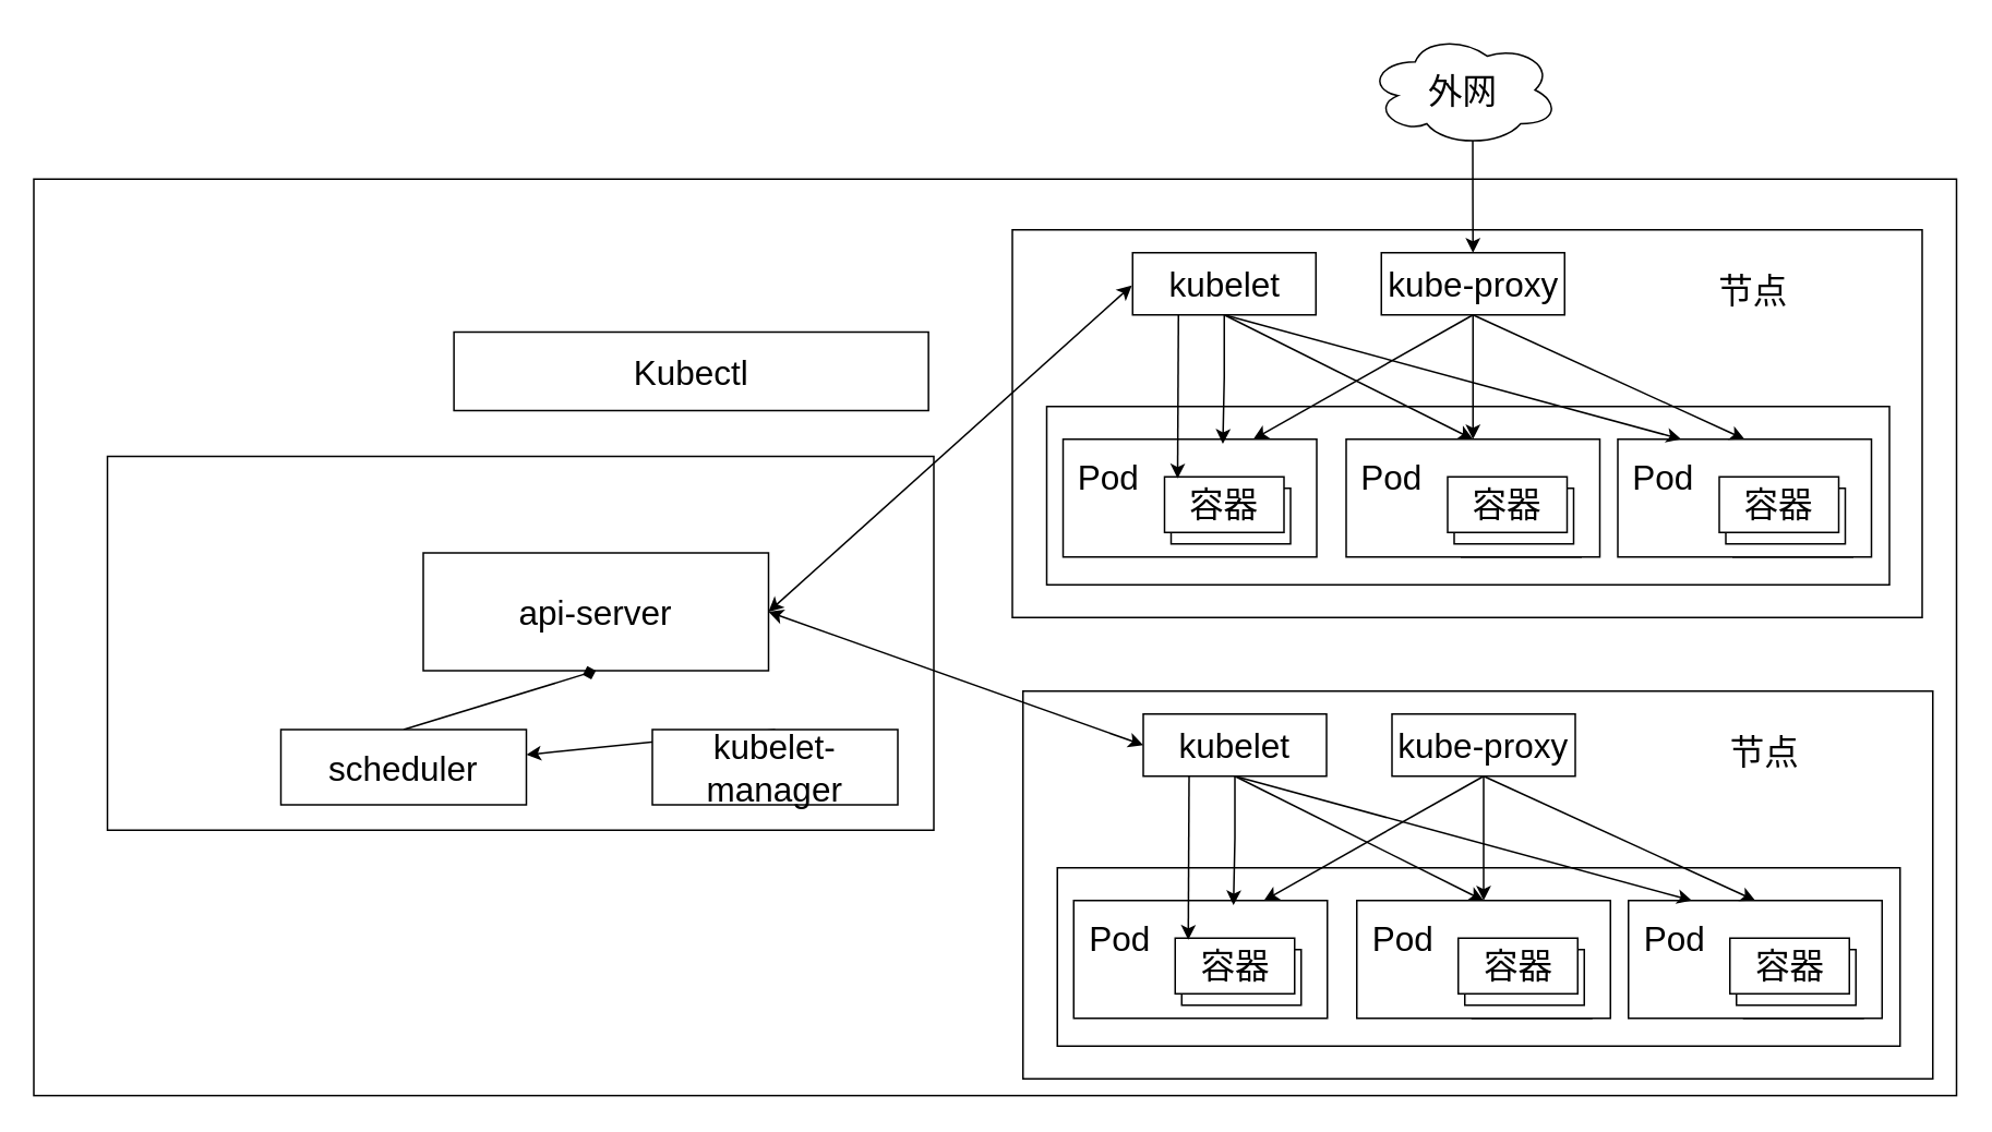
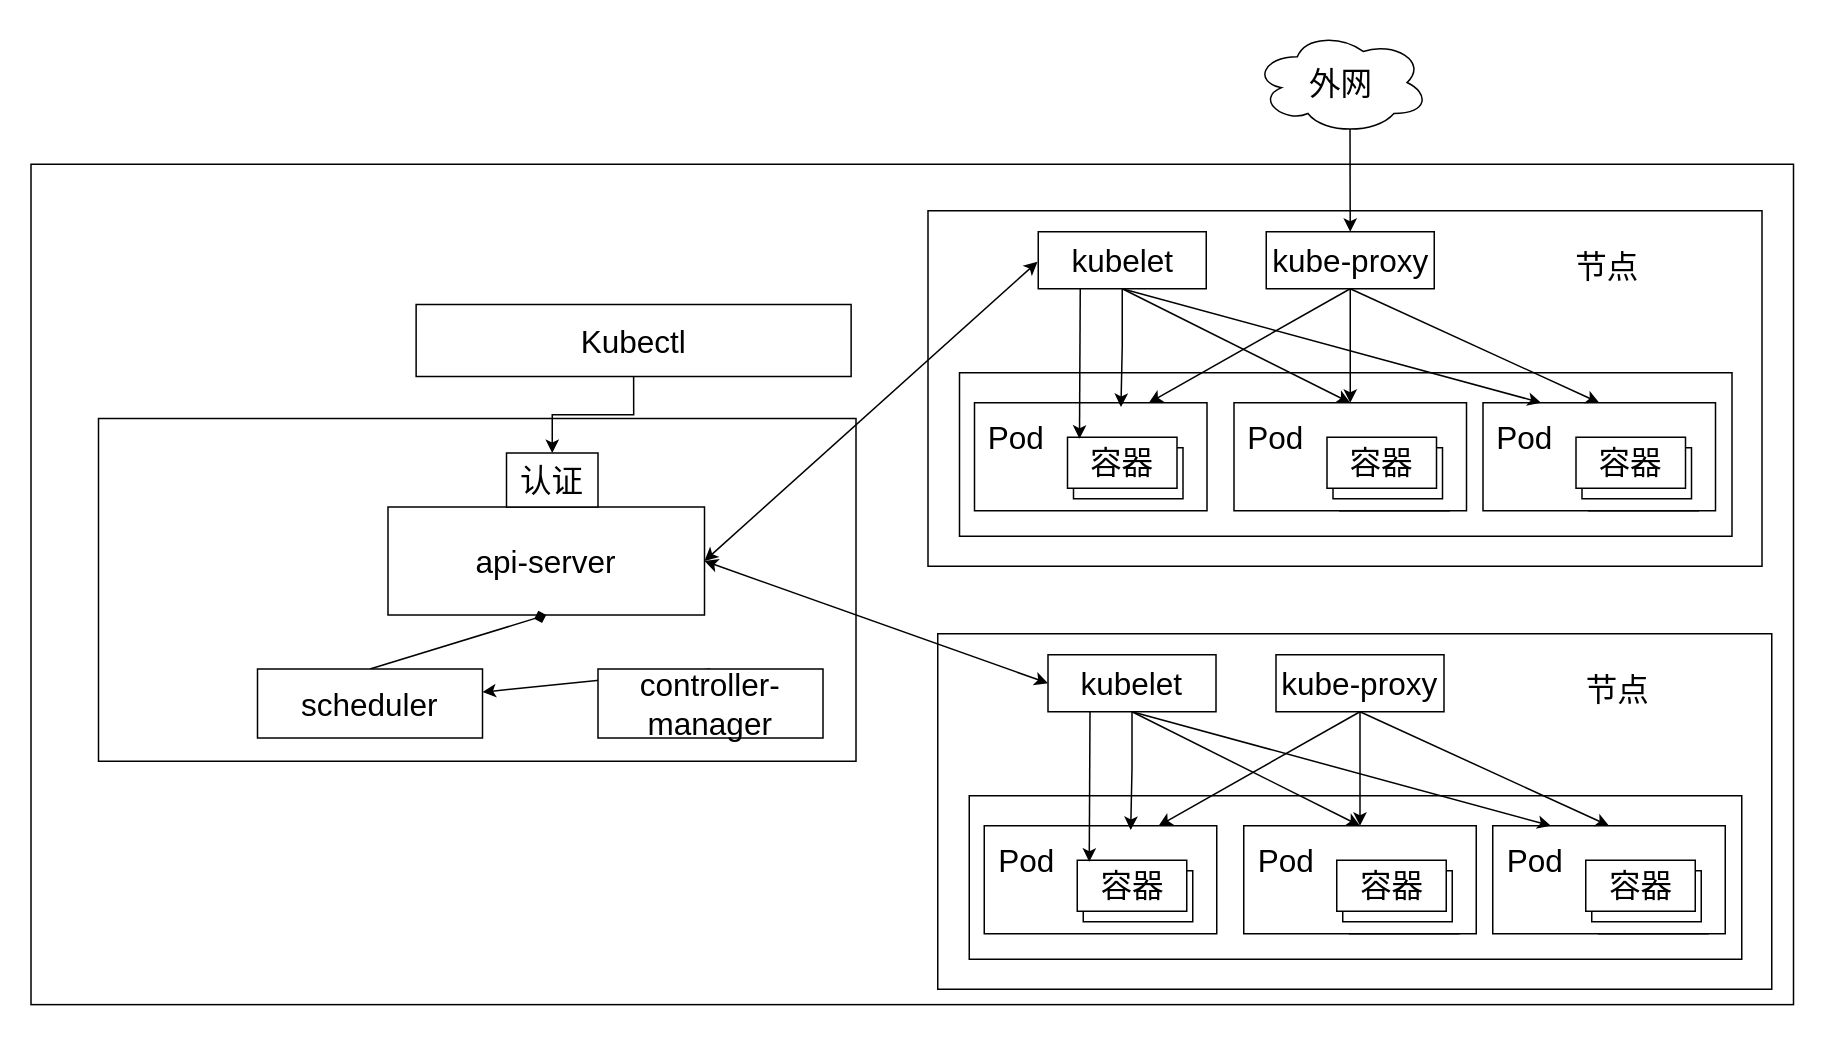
+ <mxCell id="11" style="edgeStyle=orthogonalEdgeStyle;rounded=0;orthogonalLoop=1;jettySize=auto;html=1;exitX=0.5;exitY=1;exitDx=0;exitDy=0;entryX=0.5;entryY=0;entryDx=0;entryDy=0;fontSize=21;" parent="1" source="12" target="10" edge="1"><mxGeometry relative="1" as="geometry" /></mxCell>
+ <mxCell id="10" value="&lt;font style=&quot;font-size: 21px;&quot;&gt;认证&lt;/font&gt;" style="rounded=0;whiteSpace=wrap;html=1;fontSize=21;" parent="1" vertex="1"><mxGeometry x="337" y="301.5" width="61" height="36" as="geometry" /></mxCell>
- <mxCell id="7" value="&lt;font style=&quot;font-size: 21px;&quot;&gt;kubelet-manager&lt;/font&gt;" style="rounded=0;whiteSpace=wrap;html=1;fontSize=21;" parent="1" vertex="1"><mxGeometry x="398" y="445.5" width="150" height="46" as="geometry" /></mxCell>
+ <mxCell id="7" value="&lt;font style=&quot;font-size: 21px;&quot;&gt;controller-manager&lt;/font&gt;" style="rounded=0;whiteSpace=wrap;html=1;fontSize=21;" parent="1" vertex="1"><mxGeometry x="398" y="445.5" width="150" height="46" as="geometry" /></mxCell>
